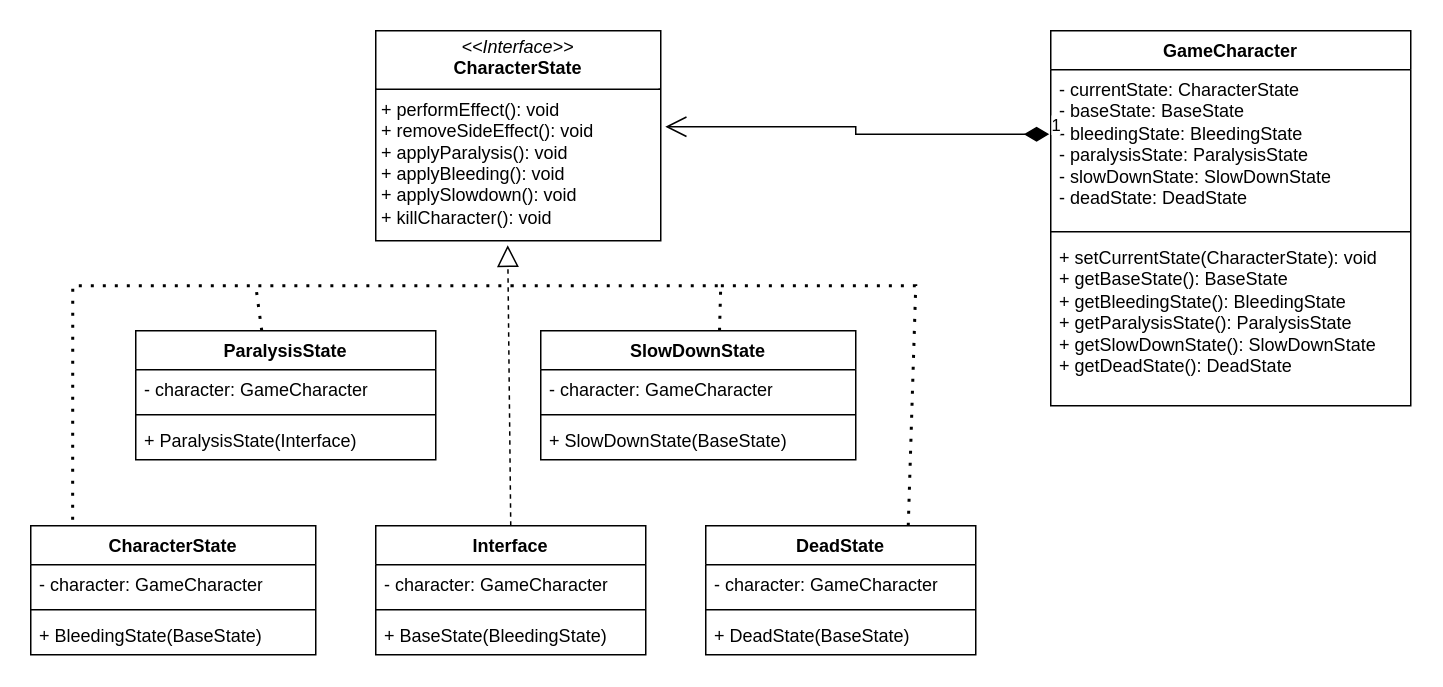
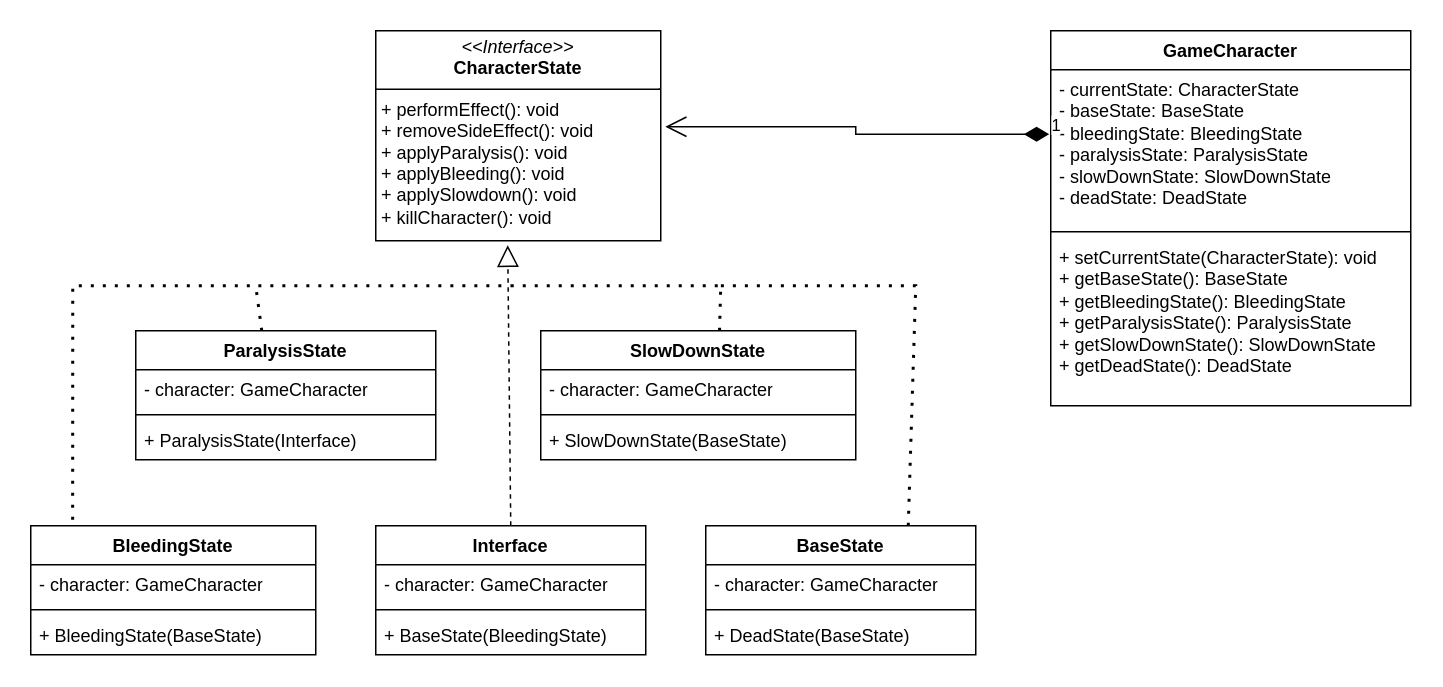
- <mxCell id="3" value="CharacterState" style="swimlane;fontStyle=1;align=center;verticalAlign=top;childLayout=stackLayout;horizontal=1;startSize=26;horizontalStack=0;resizeParent=1;resizeParentMax=0;resizeLast=0;collapsible=1;marginBottom=0;whiteSpace=wrap;html=1;" vertex="1" parent="1"><mxGeometry x="20" y="350" width="190" height="86" as="geometry" /></mxCell>
+ <mxCell id="3" value="BleedingState" style="swimlane;fontStyle=1;align=center;verticalAlign=top;childLayout=stackLayout;horizontal=1;startSize=26;horizontalStack=0;resizeParent=1;resizeParentMax=0;resizeLast=0;collapsible=1;marginBottom=0;whiteSpace=wrap;html=1;" vertex="1" parent="1"><mxGeometry x="20" y="350" width="190" height="86" as="geometry" /></mxCell>
- <mxCell id="11" value="DeadState" style="swimlane;fontStyle=1;align=center;verticalAlign=top;childLayout=stackLayout;horizontal=1;startSize=26;horizontalStack=0;resizeParent=1;resizeParentMax=0;resizeLast=0;collapsible=1;marginBottom=0;whiteSpace=wrap;html=1;" vertex="1" parent="1"><mxGeometry x="470" y="350" width="180" height="86" as="geometry" /></mxCell>
+ <mxCell id="11" value="BaseState" style="swimlane;fontStyle=1;align=center;verticalAlign=top;childLayout=stackLayout;horizontal=1;startSize=26;horizontalStack=0;resizeParent=1;resizeParentMax=0;resizeLast=0;collapsible=1;marginBottom=0;whiteSpace=wrap;html=1;" vertex="1" parent="1"><mxGeometry x="470" y="350" width="180" height="86" as="geometry" /></mxCell>
